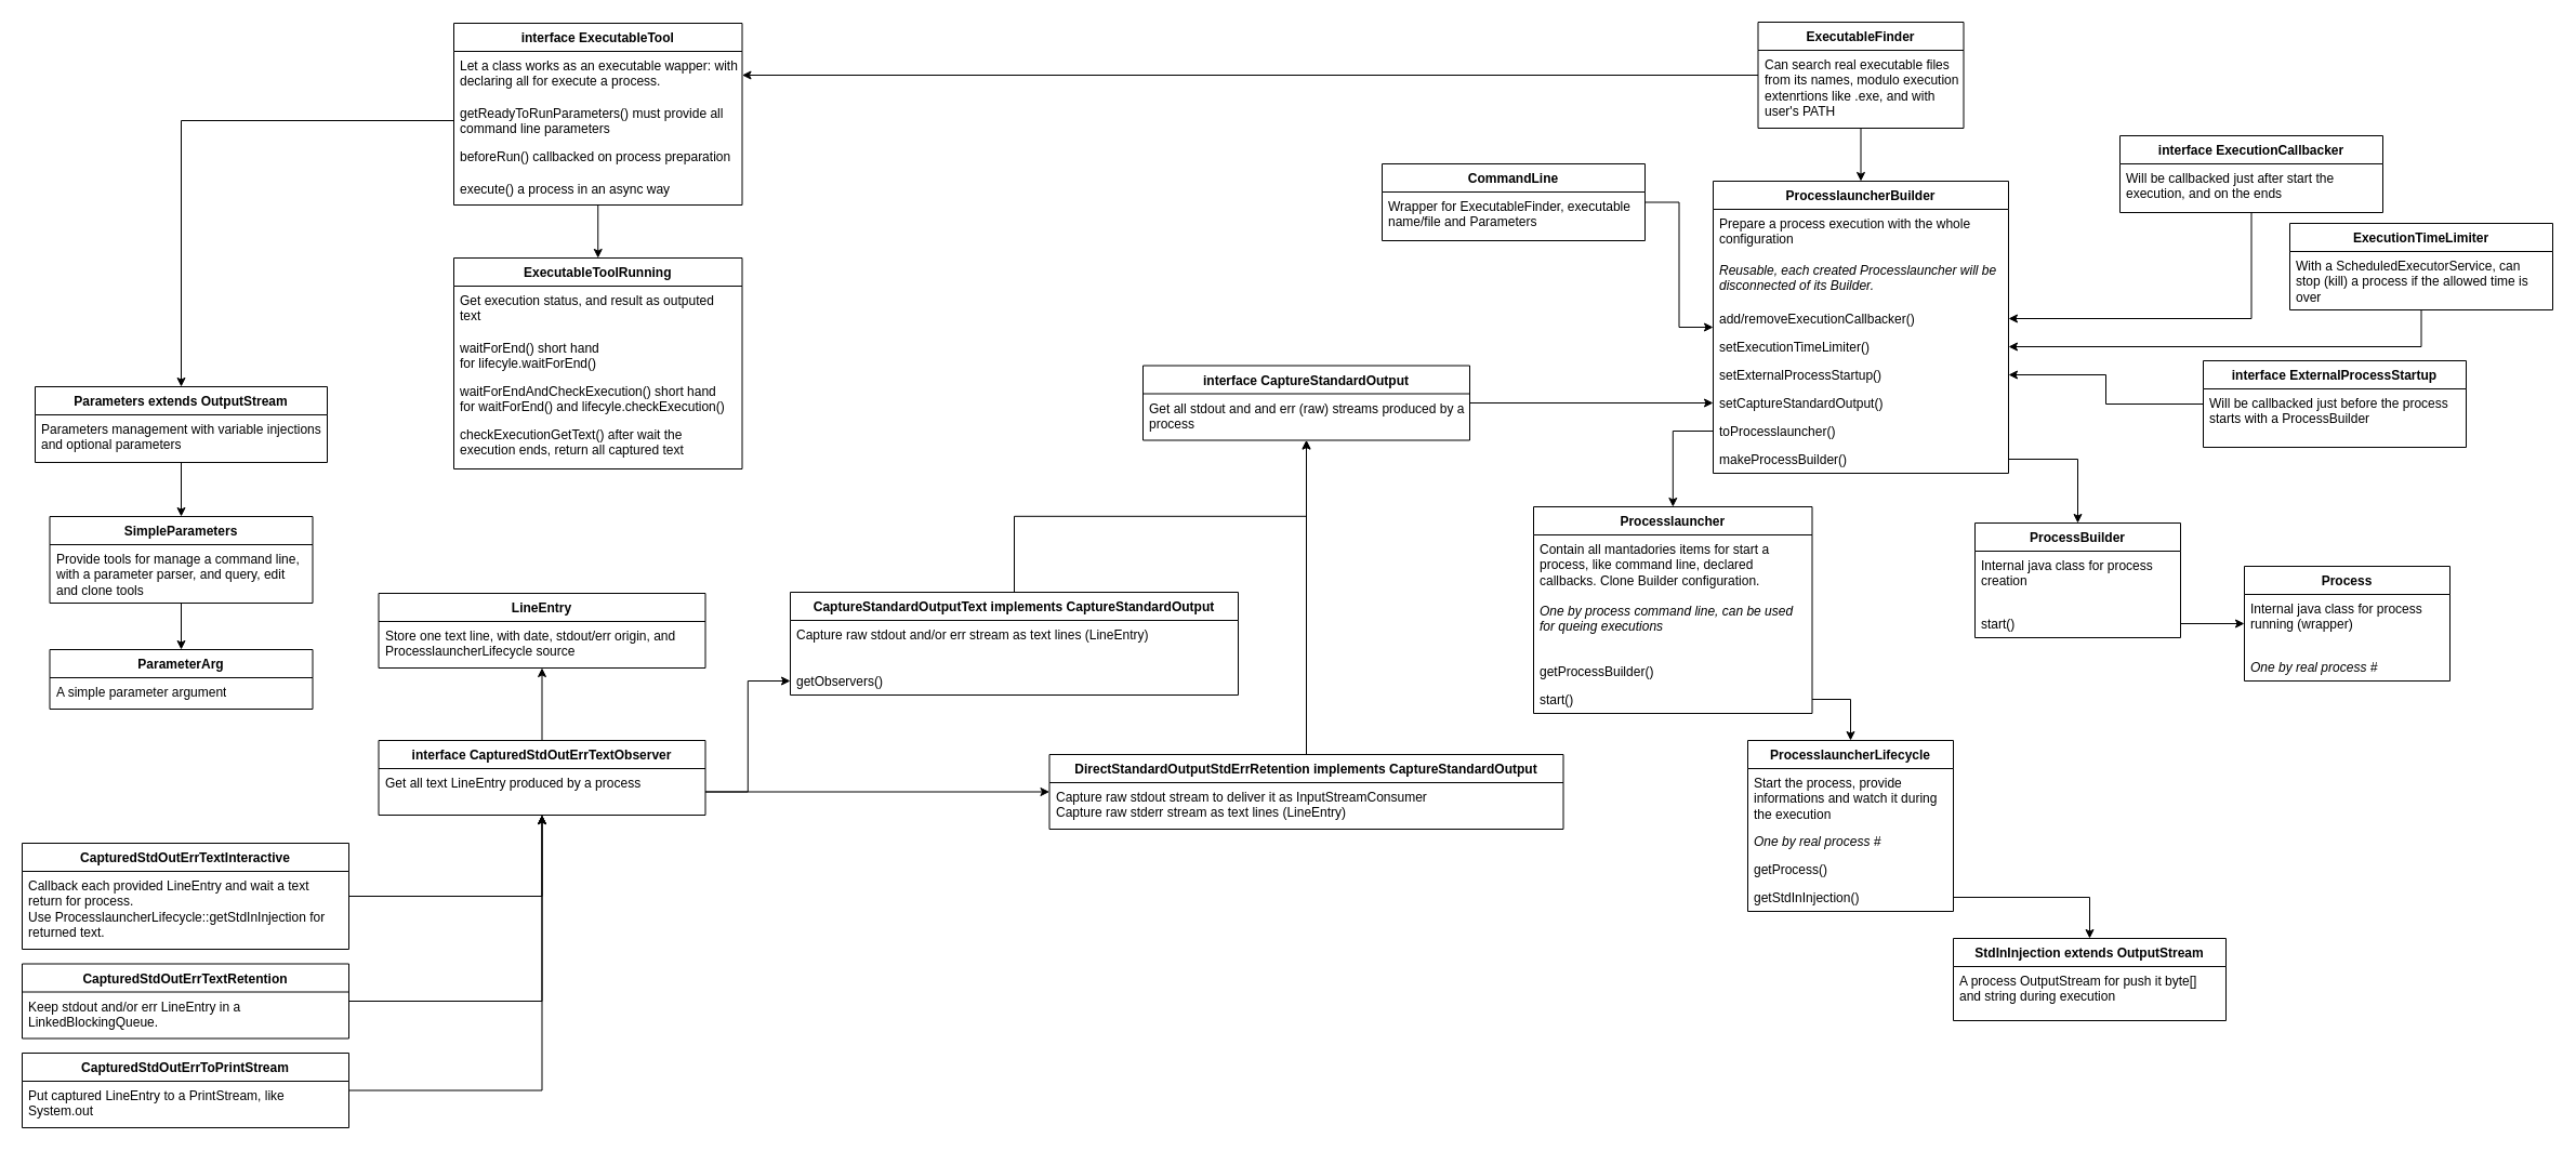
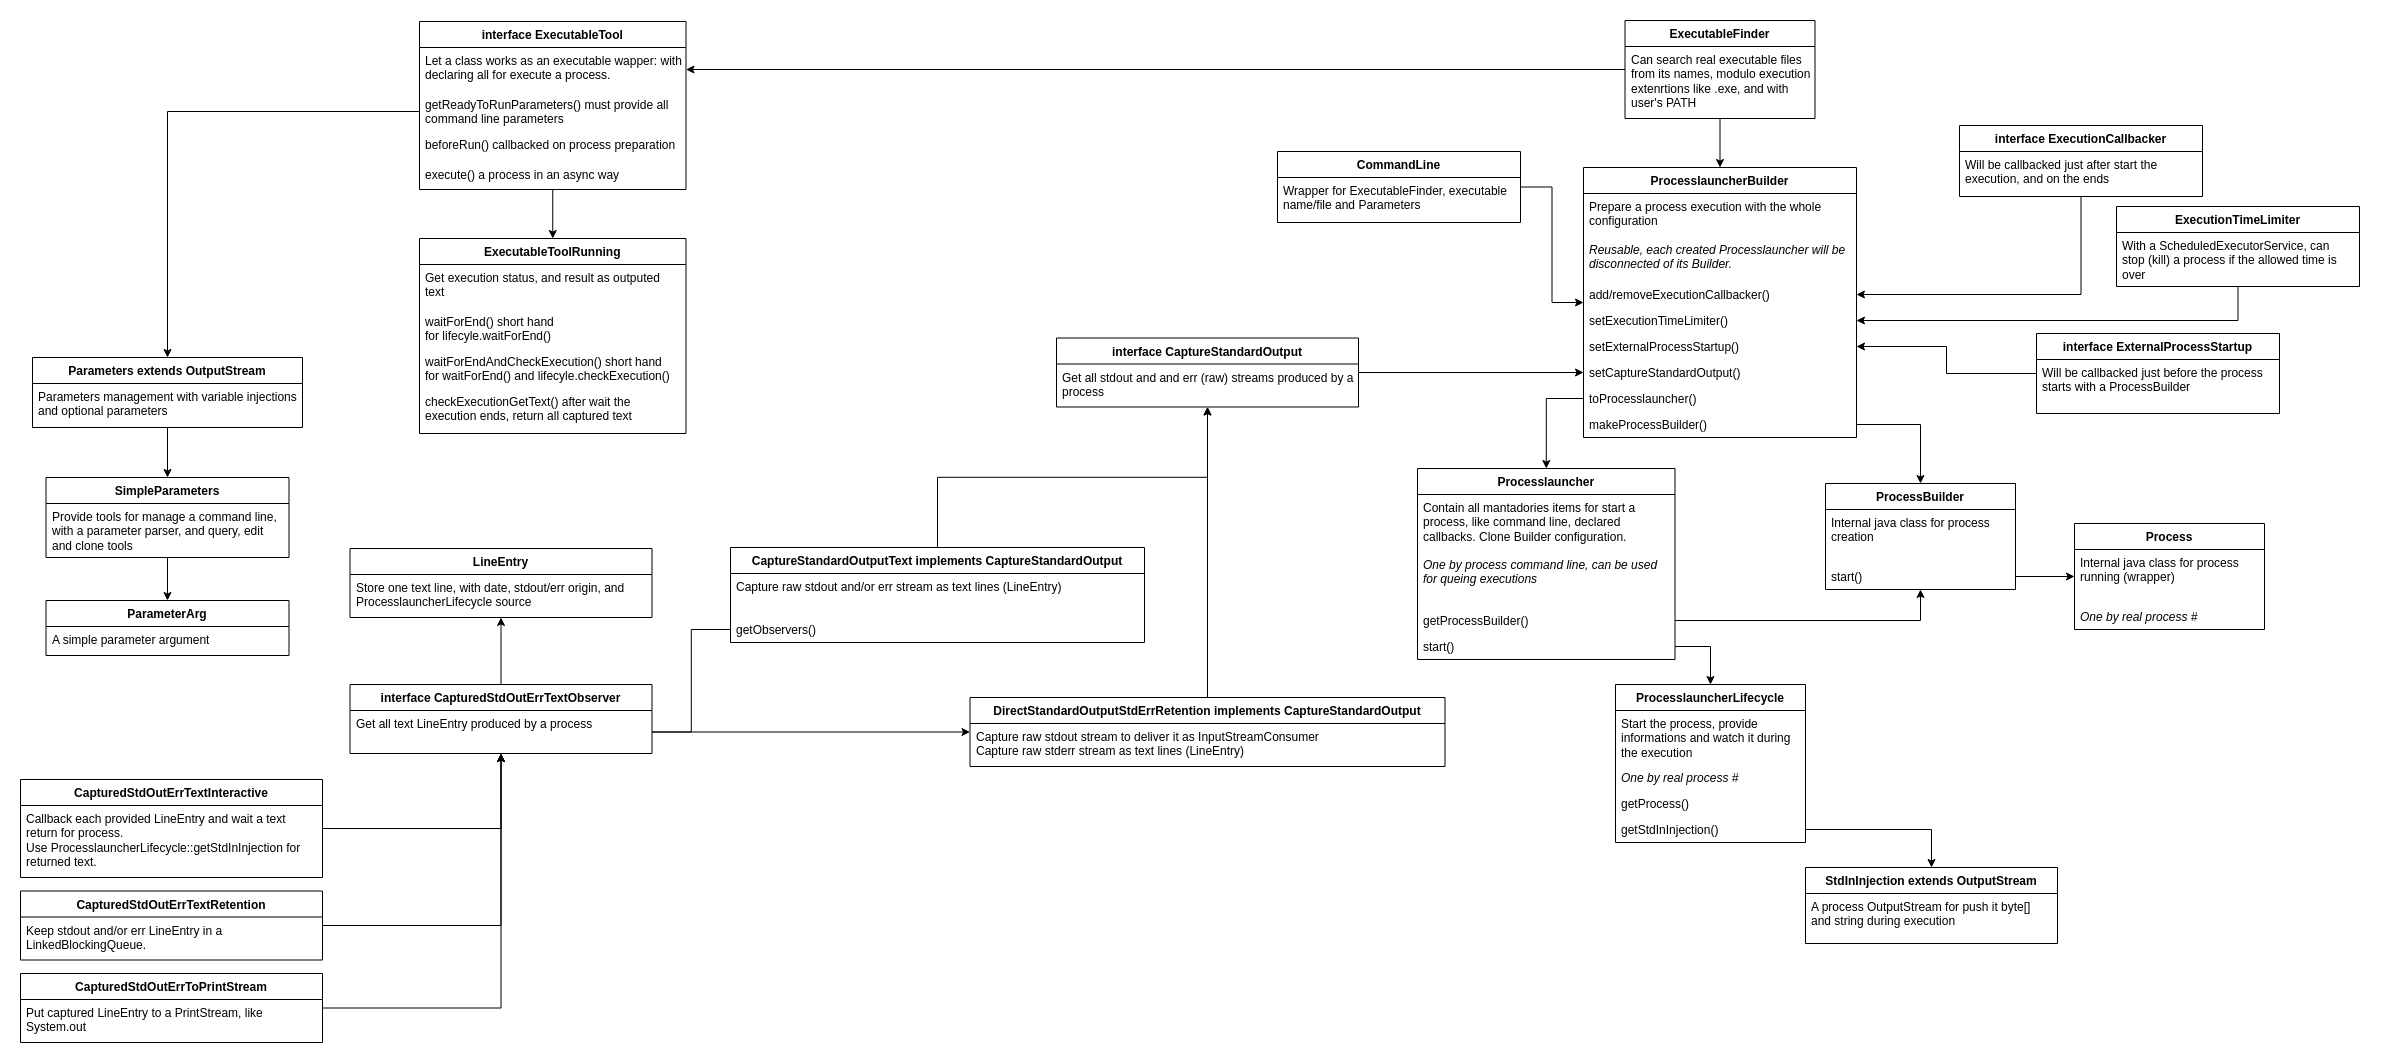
+ <mxCell id="30" style="edgeStyle=orthogonalEdgeStyle;rounded=0;orthogonalLoop=1;jettySize=auto;html=1;exitX=1;exitY=0.5;exitDx=0;exitDy=0;" parent="1" source="5" target="26" edge="1"><mxGeometry relative="1" as="geometry" /></mxCell>
- <mxCell id="81" style="edgeStyle=orthogonalEdgeStyle;rounded=0;orthogonalLoop=1;jettySize=auto;html=1;exitX=1;exitY=0.5;exitDx=0;exitDy=0;" parent="1" source="69" target="80" edge="1"><mxGeometry relative="1" as="geometry" /></mxCell>
+ <mxCell id="81" style="edgeStyle=orthogonalEdgeStyle;rounded=0;orthogonalLoop=1;jettySize=auto;html=1;exitX=1;exitY=0.5;exitDx=0;exitDy=0;endArrow=none;" parent="1" source="69" target="80" edge="1"><mxGeometry relative="1" as="geometry" /></mxCell>
